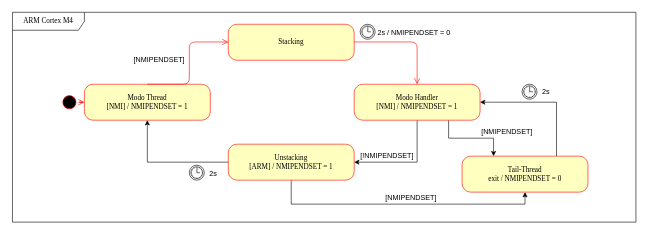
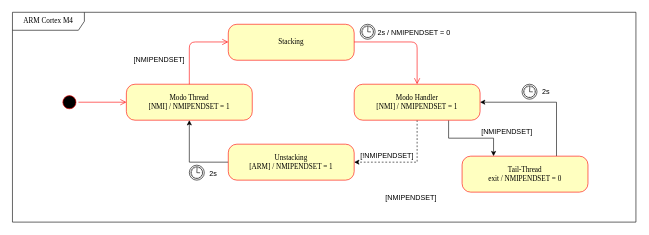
- <mxCell id="4" value="Modo Thread&lt;br&gt;[NMI] / NMIPENDSET = 1" style="rounded=1;whiteSpace=wrap;html=1;arcSize=24;fillColor=#ffffc0;strokeColor=#ff0000;shadow=0;comic=0;labelBackgroundColor=none;fontFamily=Verdana;fontSize=12;fontColor=#000000;align=center;" parent="1" vertex="1"><mxGeometry x="140" y="140" width="210" height="60" as="geometry" /></mxCell>
+ <mxCell id="4" value="Modo Thread&lt;br&gt;[NMI] / NMIPENDSET = 1" style="rounded=1;whiteSpace=wrap;html=1;arcSize=24;fillColor=#ffffc0;strokeColor=#ff0000;shadow=0;comic=0;labelBackgroundColor=none;fontFamily=Verdana;fontSize=12;fontColor=#000000;align=center;" parent="1" vertex="1"><mxGeometry x="210" y="140" width="210" height="60" as="geometry" /></mxCell>
- <mxCell id="10" style="edgeStyle=orthogonalEdgeStyle;rounded=0;orthogonalLoop=1;jettySize=auto;html=1;exitX=0.5;exitY=1;exitDx=0;exitDy=0;entryX=1;entryY=0.5;entryDx=0;entryDy=0;" parent="1" source="12" target="9" edge="1"><mxGeometry relative="1" as="geometry" /></mxCell>
+ <mxCell id="10" style="edgeStyle=orthogonalEdgeStyle;rounded=0;orthogonalLoop=1;jettySize=auto;html=1;exitX=0.5;exitY=1;exitDx=0;exitDy=0;entryX=1;entryY=0.5;entryDx=0;entryDy=0;dashed=1;" parent="1" source="12" target="9" edge="1"><mxGeometry relative="1" as="geometry" /></mxCell>
- <mxCell id="8" style="edgeStyle=orthogonalEdgeStyle;rounded=0;orthogonalLoop=1;jettySize=auto;html=1;exitX=0.5;exitY=1;exitDx=0;exitDy=0;entryX=0.5;entryY=1;entryDx=0;entryDy=0;" parent="1" source="9" target="21" edge="1"><mxGeometry relative="1" as="geometry" /></mxCell>
